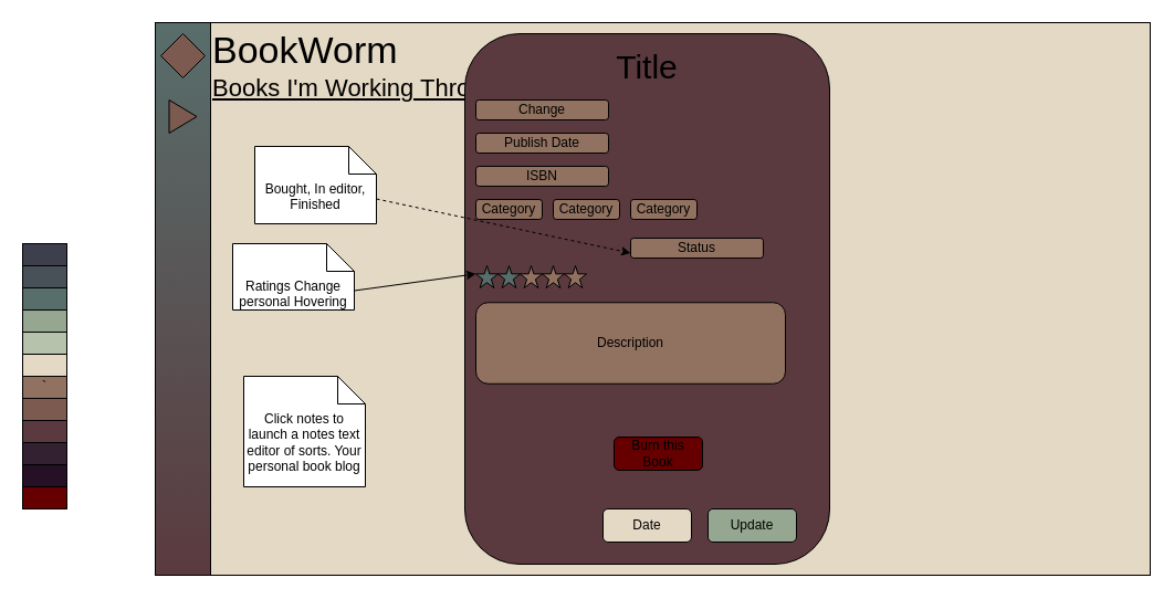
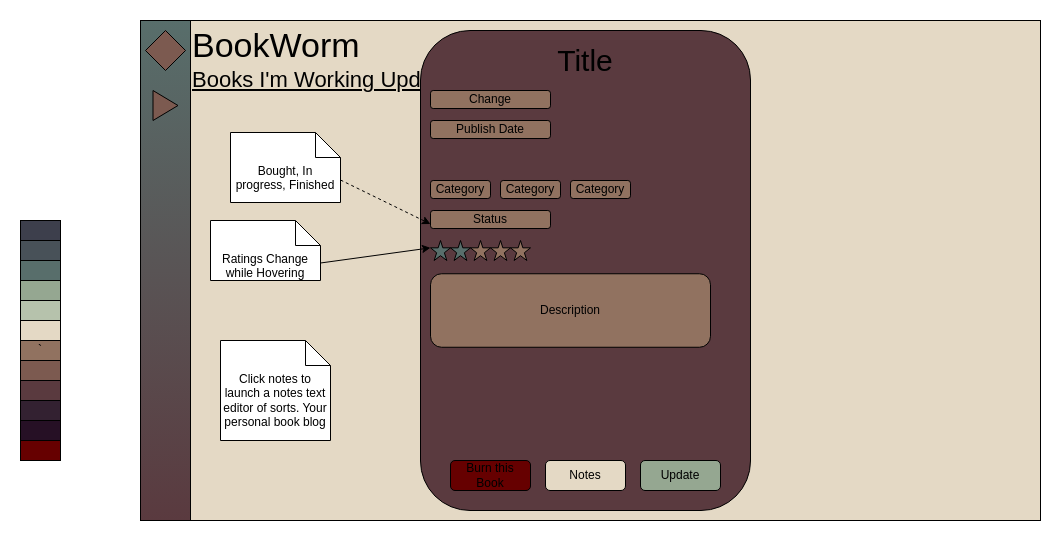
- <mxCell id="5" value="&lt;u style=&quot;font-size: 22px&quot;&gt;Books I'm Working Through&lt;/u&gt;" style="text;html=1;strokeColor=none;fillColor=none;align=left;verticalAlign=middle;whiteSpace=wrap;rounded=0;" vertex="1" parent="1"><mxGeometry x="190" y="70" width="300" height="20" as="geometry" /></mxCell>
+ <mxCell id="5" value="&lt;u style=&quot;font-size: 22px&quot;&gt;Books I'm Working Update&lt;/u&gt;" style="text;html=1;strokeColor=none;fillColor=none;align=left;verticalAlign=middle;whiteSpace=wrap;rounded=0;" vertex="1" parent="1"><mxGeometry x="190" y="70" width="300" height="20" as="geometry" /></mxCell>
- <mxCell id="26" value="ISBN" style="rounded=1;whiteSpace=wrap;html=1;fillColor=#917260;" vertex="1" parent="1"><mxGeometry x="430" y="150" width="120" height="18" as="geometry" /></mxCell>
- <mxCell id="39" value="Bought, In editor, Finished" style="shape=note2;boundedLbl=1;whiteSpace=wrap;html=1;size=25;verticalAlign=top;align=center;fillColor=#FFFFFF;" vertex="1" parent="1"><mxGeometry x="230" y="132" width="110" height="70" as="geometry" /></mxCell>
+ <mxCell id="39" value="Bought, In progress, Finished" style="shape=note2;boundedLbl=1;whiteSpace=wrap;html=1;size=25;verticalAlign=top;align=center;fillColor=#FFFFFF;" vertex="1" parent="1"><mxGeometry x="230" y="132" width="110" height="70" as="geometry" /></mxCell>
- <mxCell id="32" value="Status" style="rounded=1;whiteSpace=wrap;html=1;fillColor=#917260;" vertex="1" parent="1"><mxGeometry x="570" y="215" width="120" height="18" as="geometry" /></mxCell>
+ <mxCell id="32" value="Status" style="rounded=1;whiteSpace=wrap;html=1;fillColor=#917260;" vertex="1" parent="1"><mxGeometry x="430" y="210" width="120" height="18" as="geometry" /></mxCell>
- <mxCell id="38" value="Ratings Change personal Hovering" style="shape=note2;boundedLbl=1;whiteSpace=wrap;html=1;size=25;verticalAlign=top;align=center;fillColor=#FFFFFF;" vertex="1" parent="1"><mxGeometry x="210" y="220" width="110" height="60" as="geometry" /></mxCell>
+ <mxCell id="38" value="Ratings Change while Hovering" style="shape=note2;boundedLbl=1;whiteSpace=wrap;html=1;size=25;verticalAlign=top;align=center;fillColor=#FFFFFF;" vertex="1" parent="1"><mxGeometry x="210" y="220" width="110" height="60" as="geometry" /></mxCell>
- <mxCell id="29" value="Burn this Book" style="rounded=1;whiteSpace=wrap;html=1;fillColor=#660000;" vertex="1" parent="1"><mxGeometry x="555" y="395" width="80" height="30" as="geometry" /></mxCell>
+ <mxCell id="29" value="Burn this Book" style="rounded=1;whiteSpace=wrap;html=1;fillColor=#660000;" vertex="1" parent="1"><mxGeometry x="450" y="460" width="80" height="30" as="geometry" /></mxCell>
- <mxCell id="28" value="Date" style="rounded=1;whiteSpace=wrap;html=1;fillColor=#E4D9C5;" vertex="1" parent="1"><mxGeometry x="545" y="460" width="80" height="30" as="geometry" /></mxCell>
+ <mxCell id="28" value="Notes" style="rounded=1;whiteSpace=wrap;html=1;fillColor=#E4D9C5;" vertex="1" parent="1"><mxGeometry x="545" y="460" width="80" height="30" as="geometry" /></mxCell>
